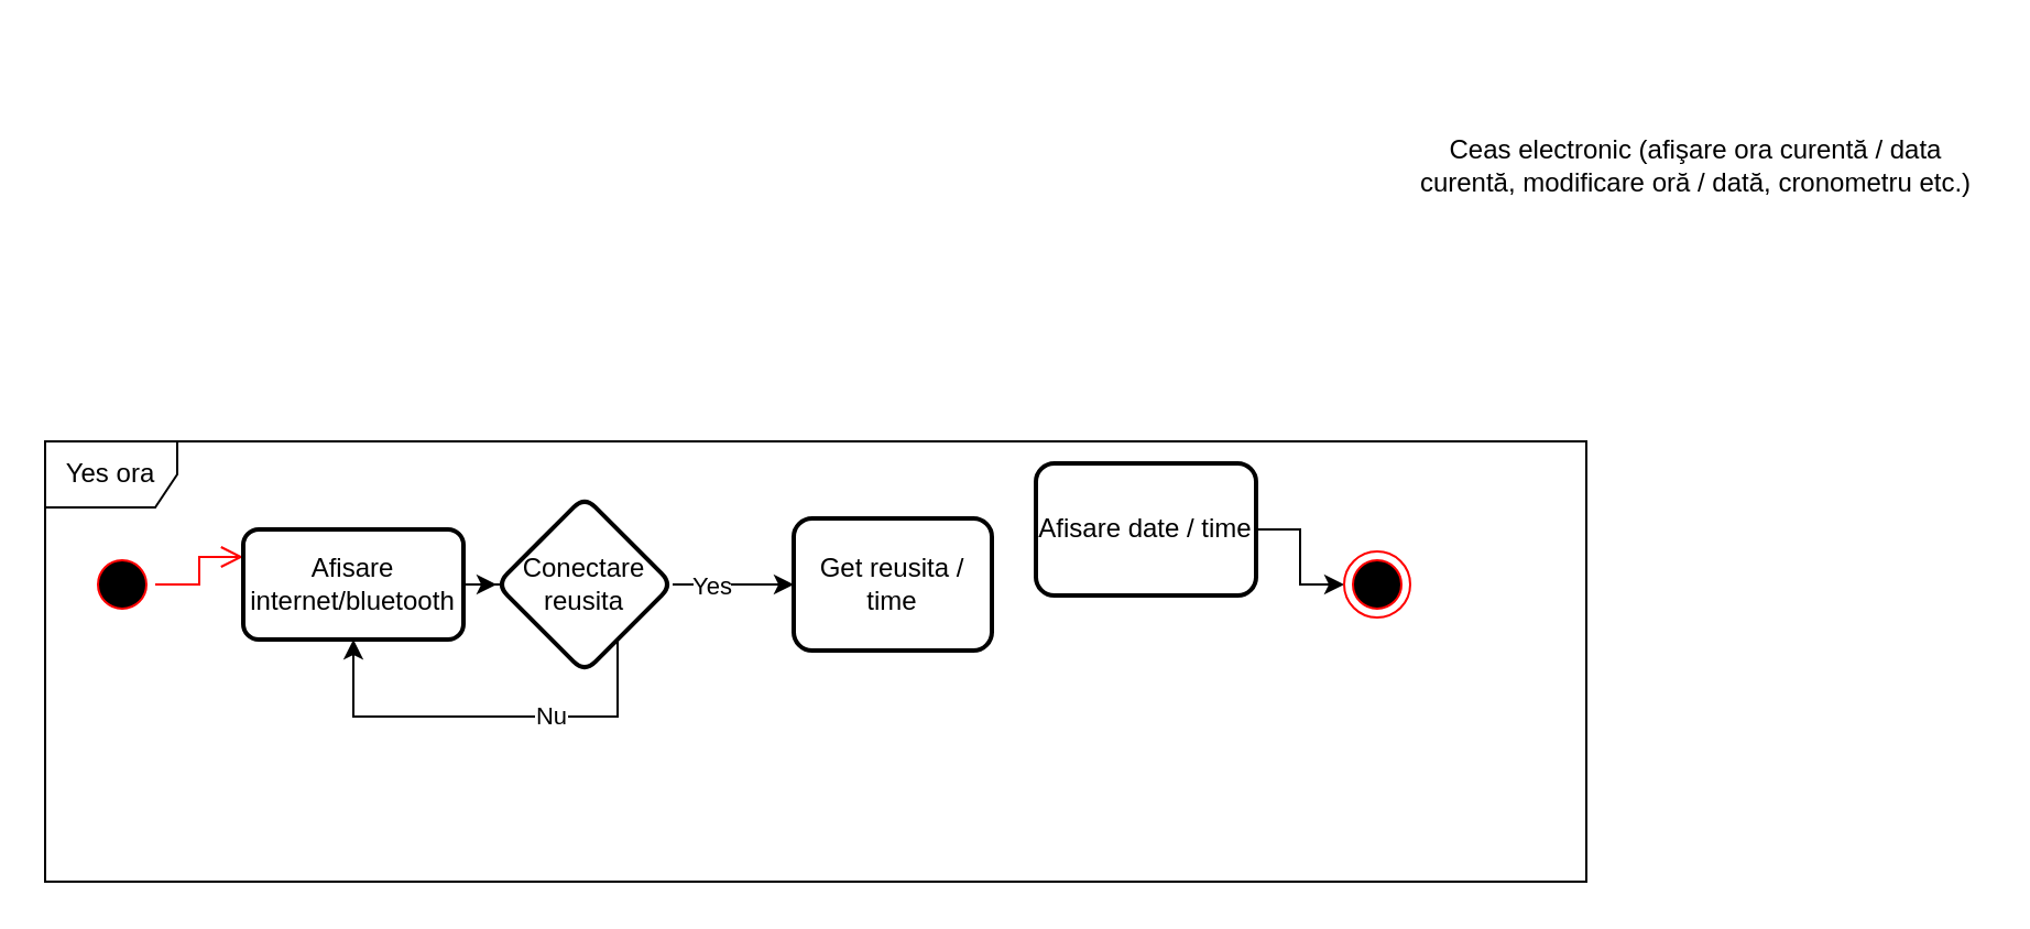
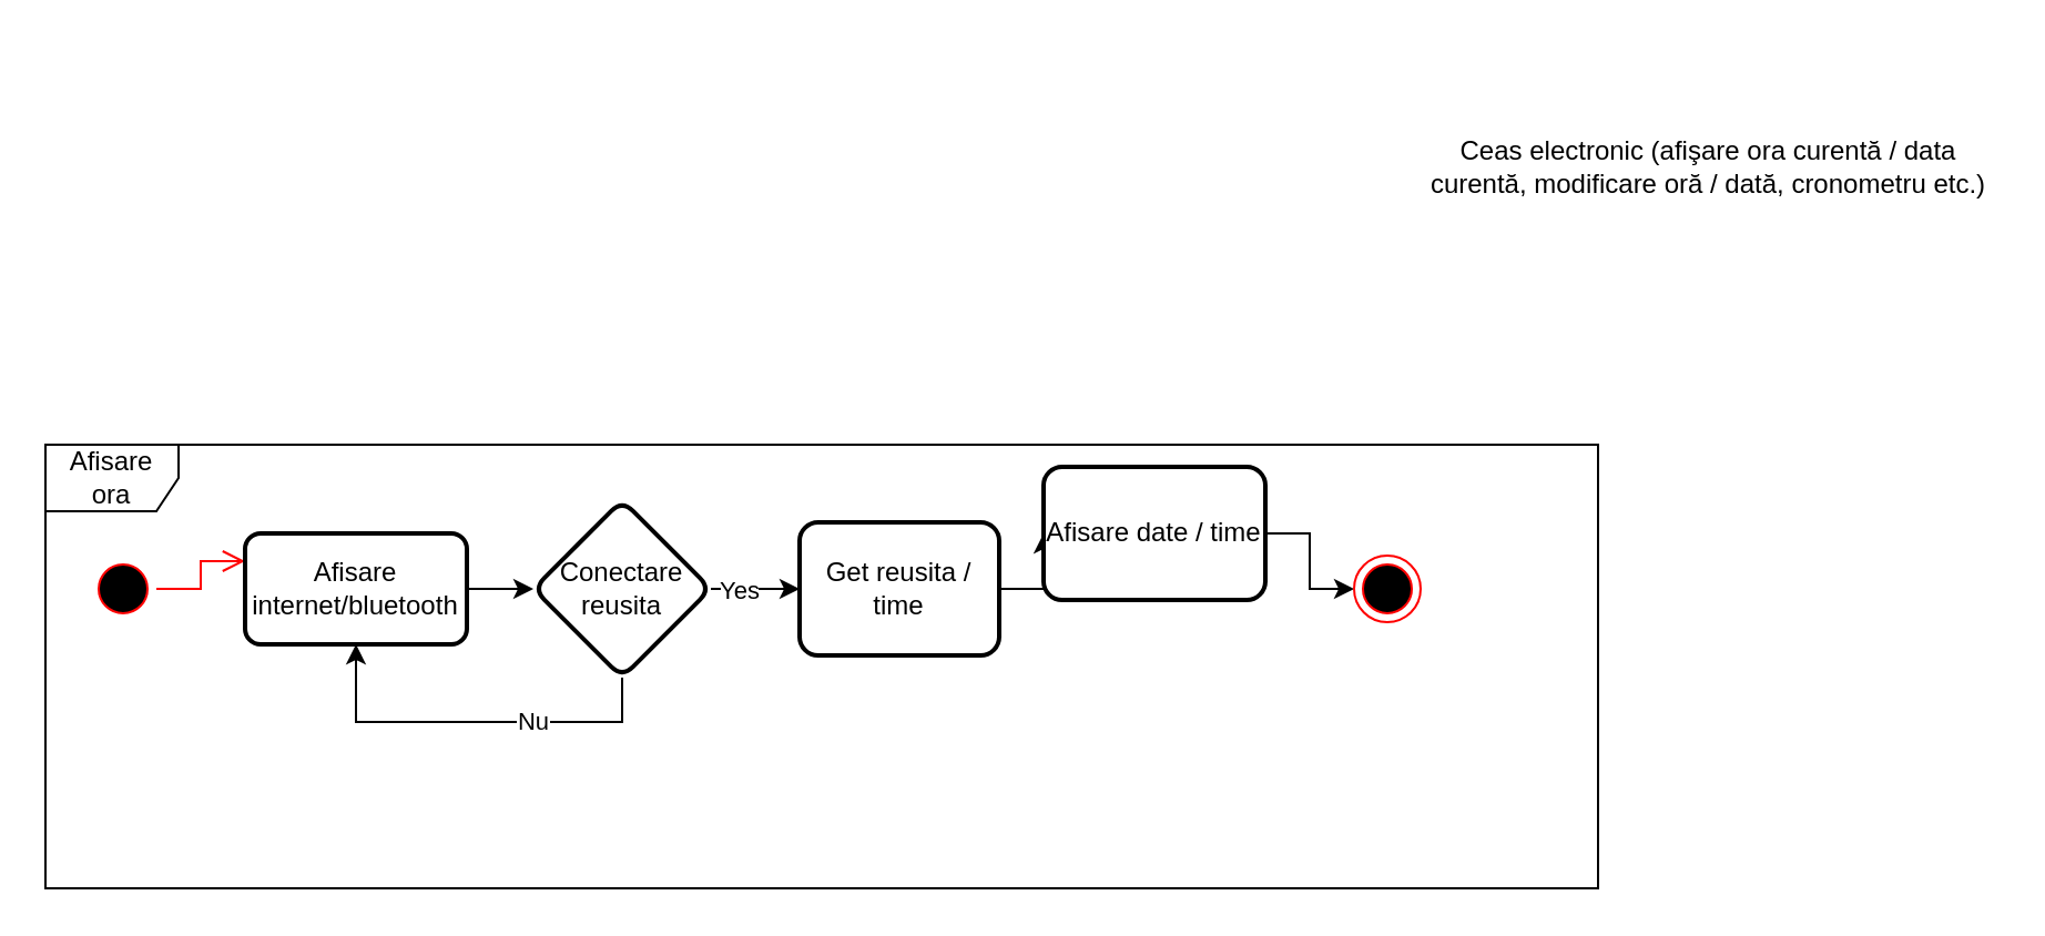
- <mxCell id="3" value="Yes ora" style="shape=umlFrame;whiteSpace=wrap;html=1;" vertex="1" parent="1"><mxGeometry x="20" y="200" width="700" height="200" as="geometry" /></mxCell>
+ <mxCell id="3" value="Afisare ora" style="shape=umlFrame;whiteSpace=wrap;html=1;" vertex="1" parent="1"><mxGeometry x="20" y="200" width="700" height="200" as="geometry" /></mxCell>
- <mxCell id="12" value="Conectare&lt;br&gt;reusita" style="rhombus;whiteSpace=wrap;html=1;rounded=1;arcSize=14;strokeWidth=2;" vertex="1" parent="1"><mxGeometry x="225" y="225" width="80" height="80" as="geometry" /></mxCell>
+ <mxCell id="12" value="Conectare&lt;br&gt;reusita" style="rhombus;whiteSpace=wrap;html=1;rounded=1;arcSize=14;strokeWidth=2;" vertex="1" parent="1"><mxGeometry x="240" y="225" width="80" height="80" as="geometry" /></mxCell>
+ <mxCell id="13" value="" style="edgeStyle=orthogonalEdgeStyle;rounded=0;orthogonalLoop=1;jettySize=auto;html=1;" edge="1" parent="1" source="14" target="16"><mxGeometry relative="1" as="geometry" /></mxCell>
